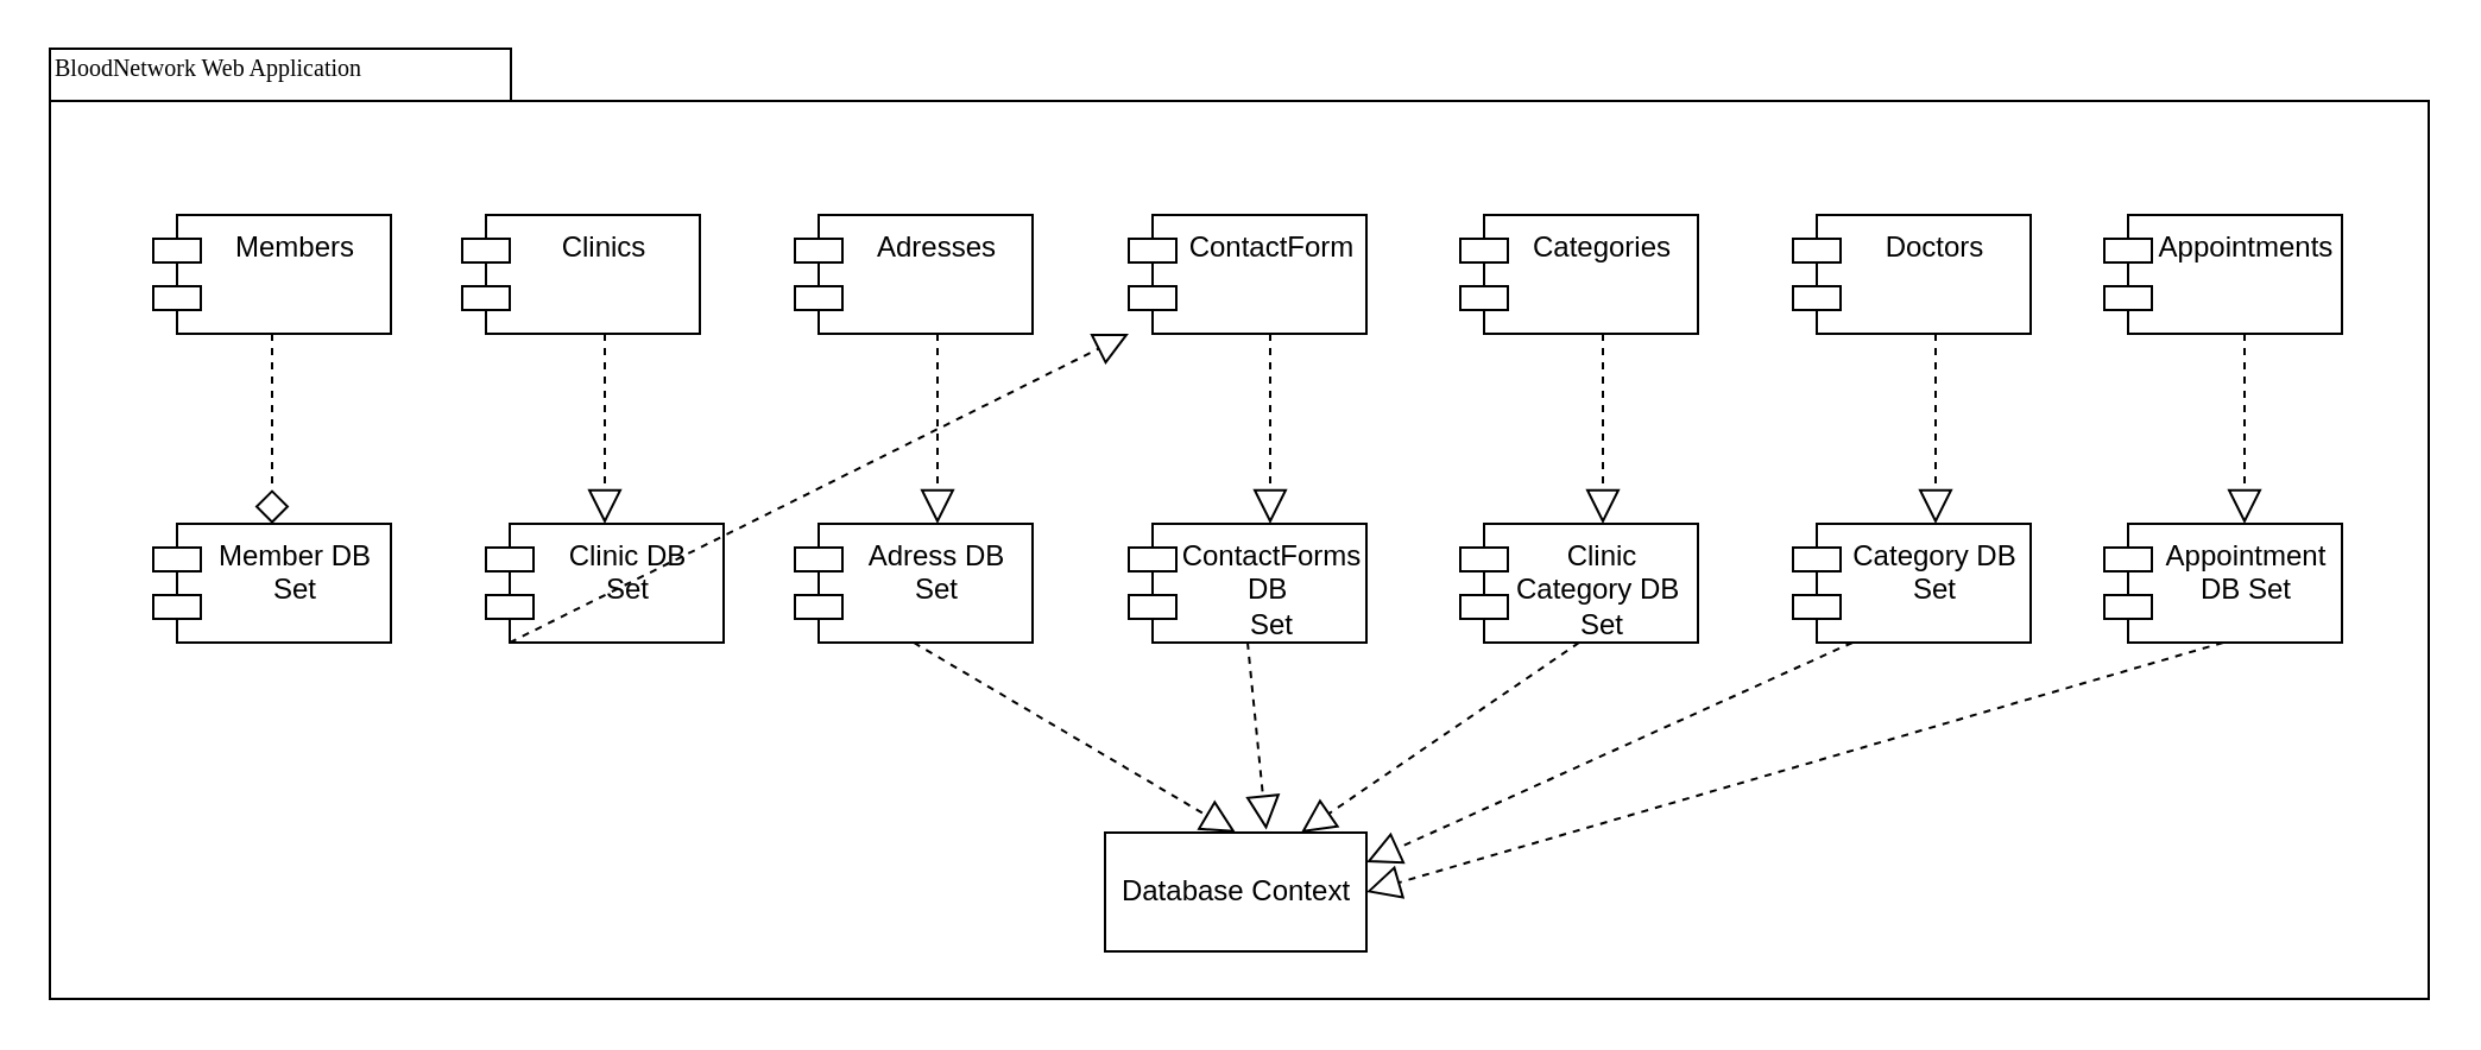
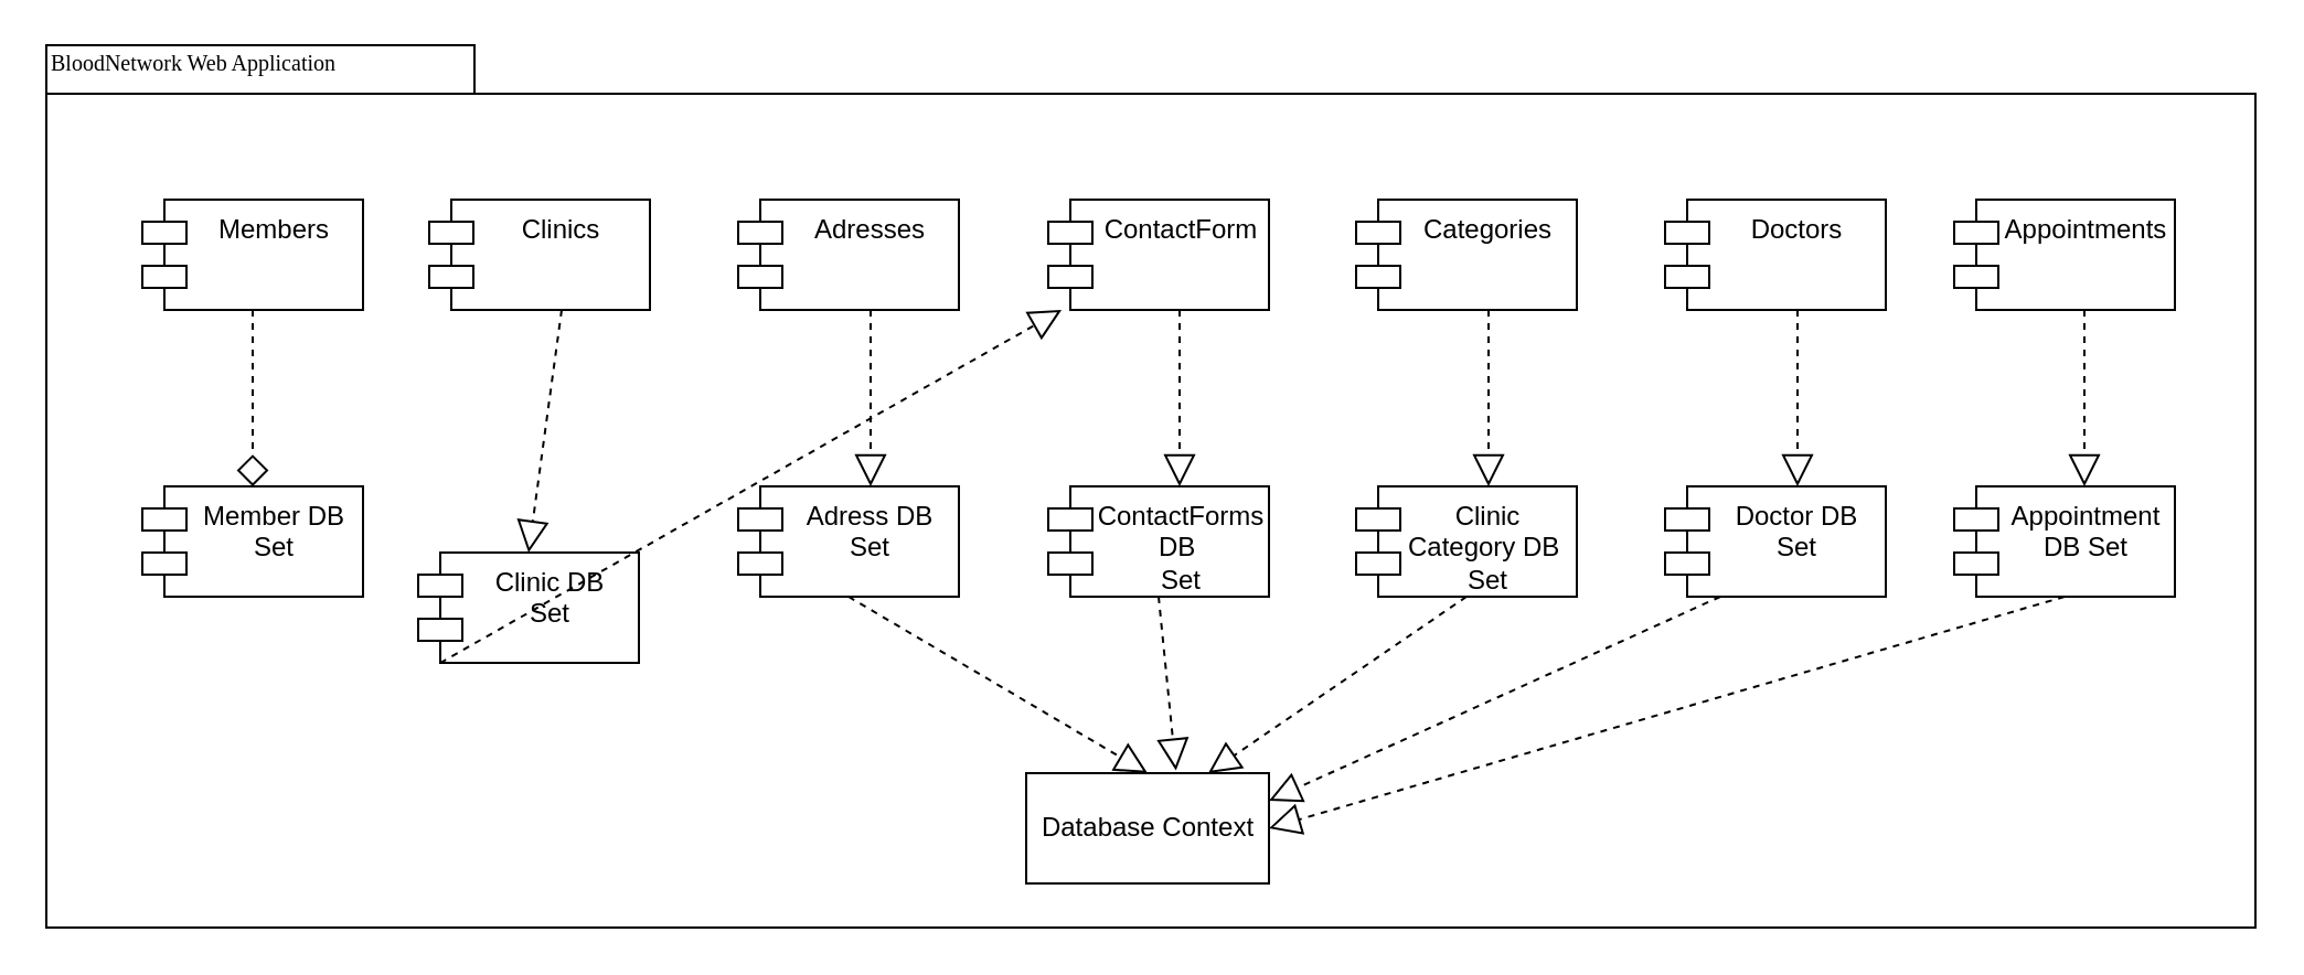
- <mxCell id="10" value="Category DB&lt;br&gt;Set" style="shape=module;align=left;spacingLeft=20;align=center;verticalAlign=top;whiteSpace=wrap;html=1;" vertex="1" parent="1"><mxGeometry x="754" y="220" width="100" height="50" as="geometry" /></mxCell>
+ <mxCell id="10" value="Doctor DB&lt;br&gt;Set" style="shape=module;align=left;spacingLeft=20;align=center;verticalAlign=top;whiteSpace=wrap;html=1;" vertex="1" parent="1"><mxGeometry x="754" y="220" width="100" height="50" as="geometry" /></mxCell>
- <mxCell id="7" value="Clinic&amp;nbsp;DB &lt;br&gt;Set" style="shape=module;align=left;spacingLeft=20;align=center;verticalAlign=top;whiteSpace=wrap;html=1;" vertex="1" parent="1"><mxGeometry x="204" y="220" width="100" height="50" as="geometry" /></mxCell>
+ <mxCell id="7" value="Clinic&amp;nbsp;DB &lt;br&gt;Set" style="shape=module;align=left;spacingLeft=20;align=center;verticalAlign=top;whiteSpace=wrap;html=1;" vertex="1" parent="1"><mxGeometry x="189" y="250" width="100" height="50" as="geometry" /></mxCell>
